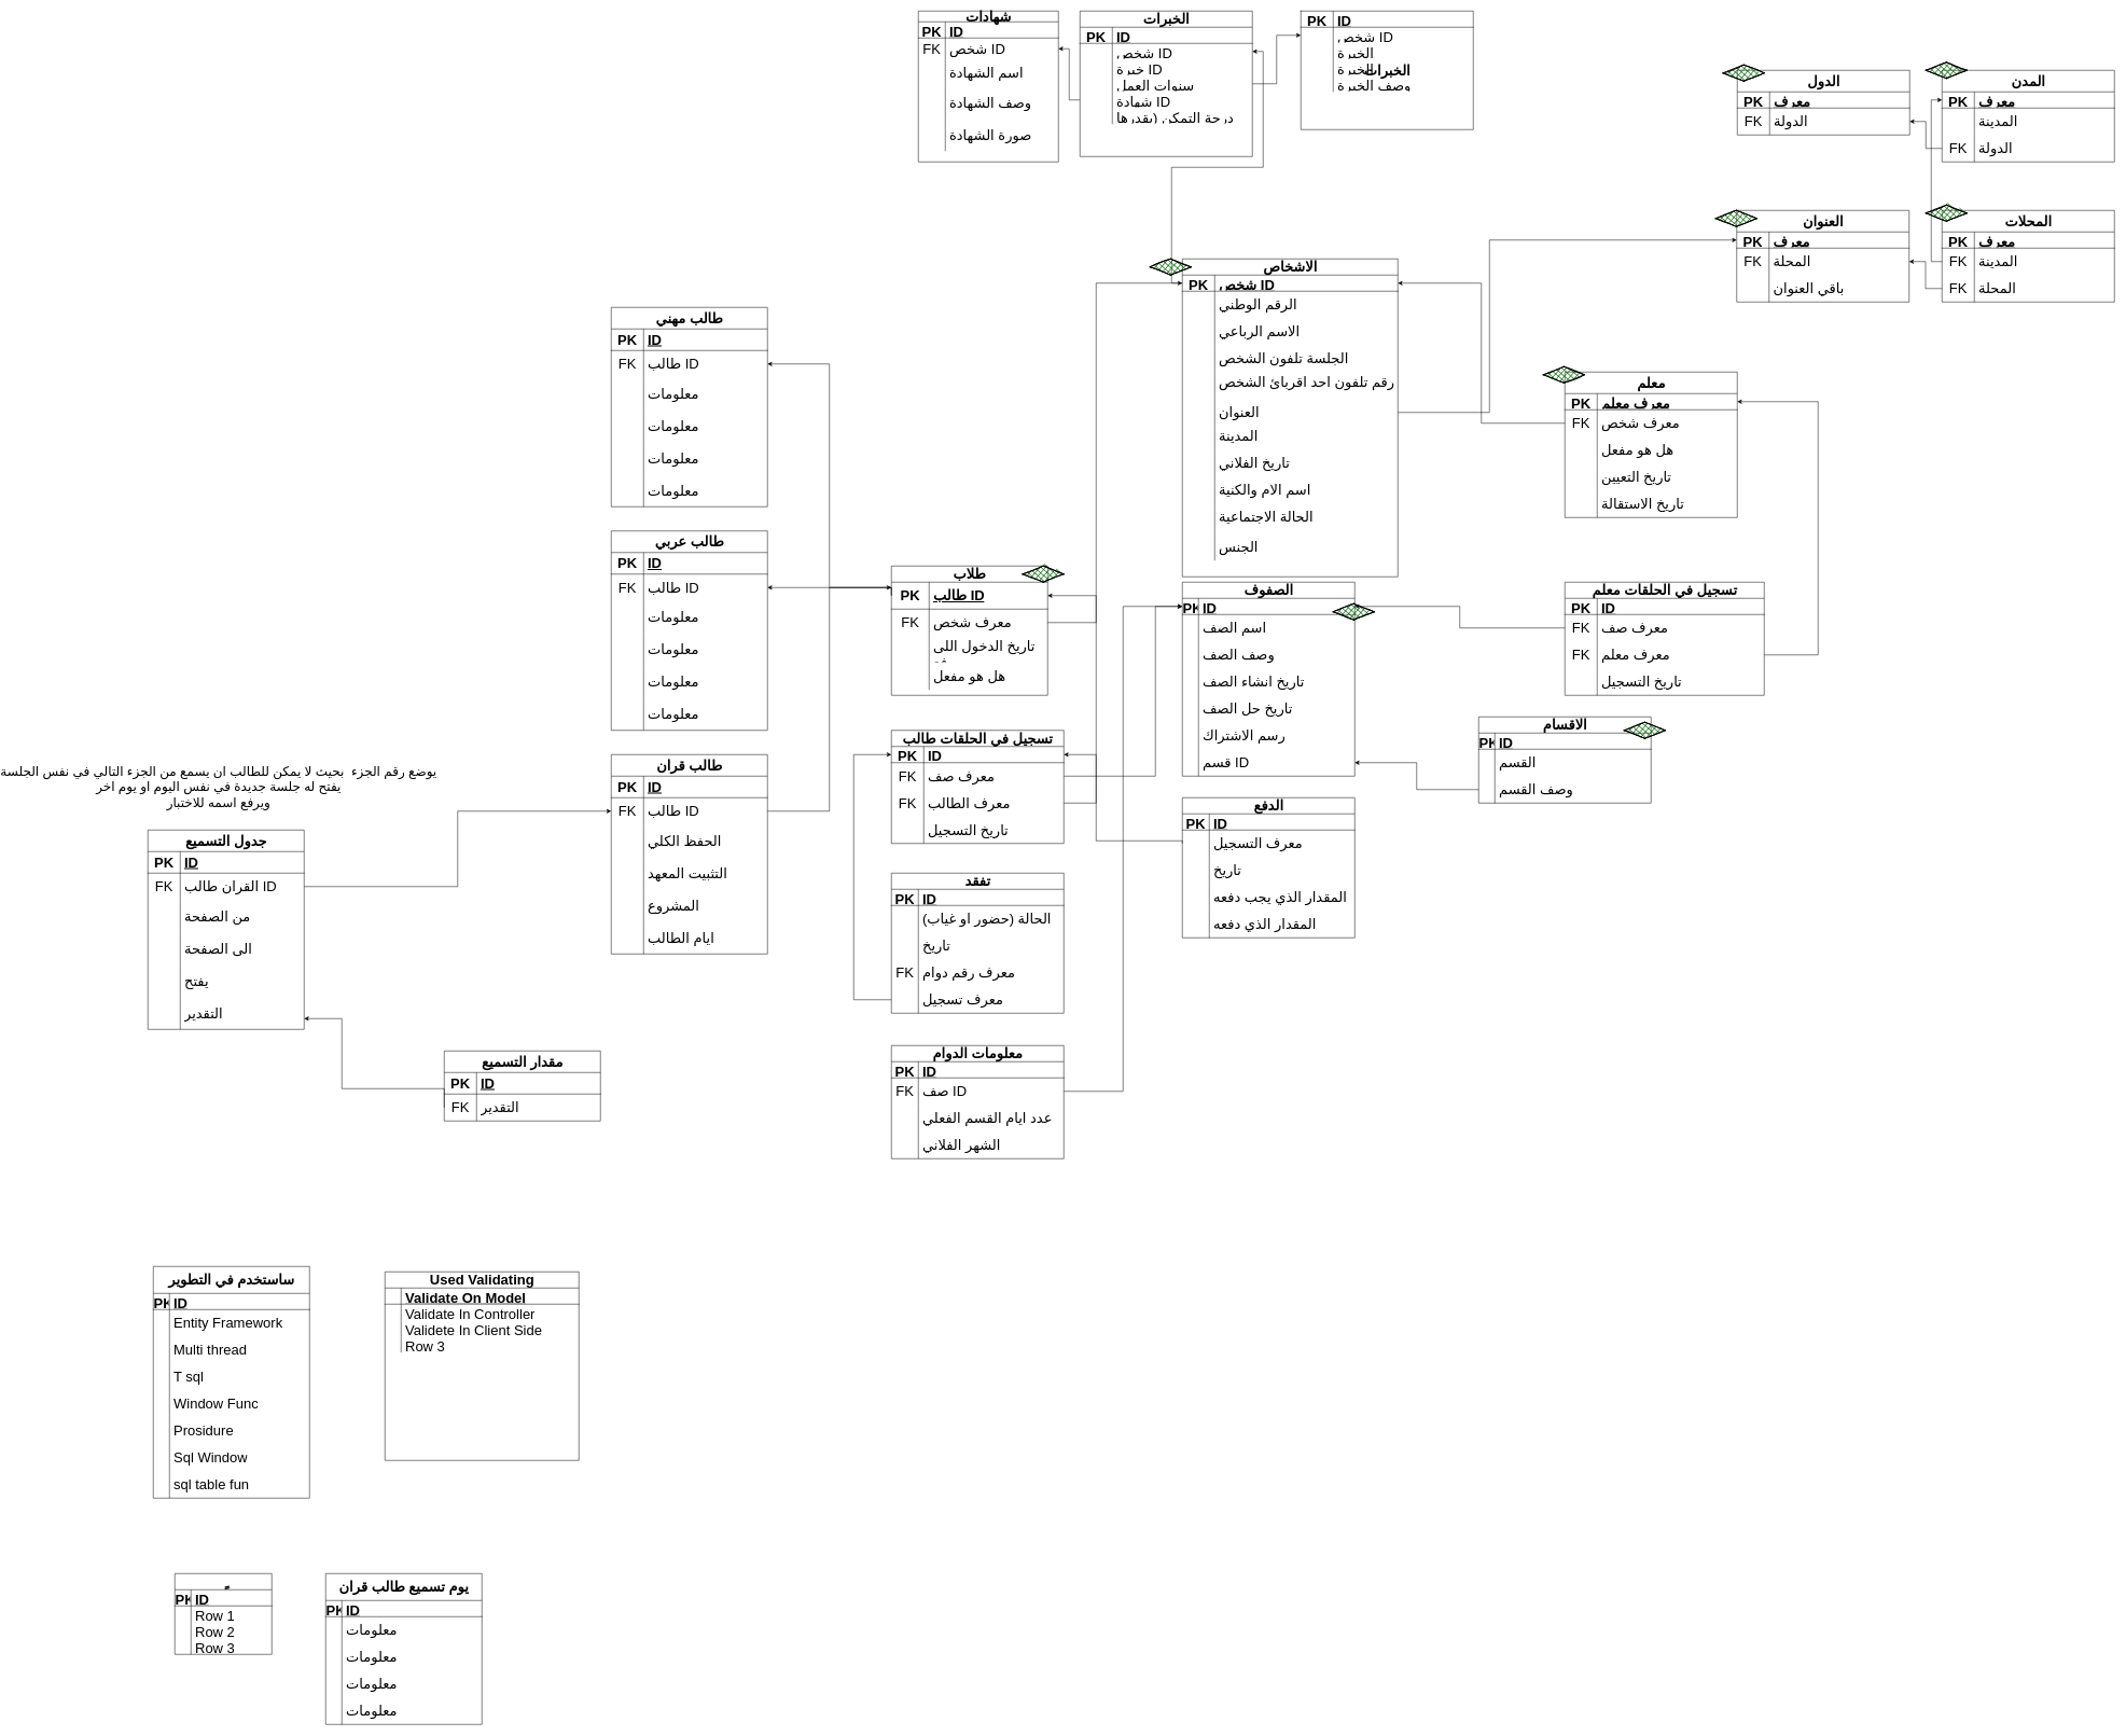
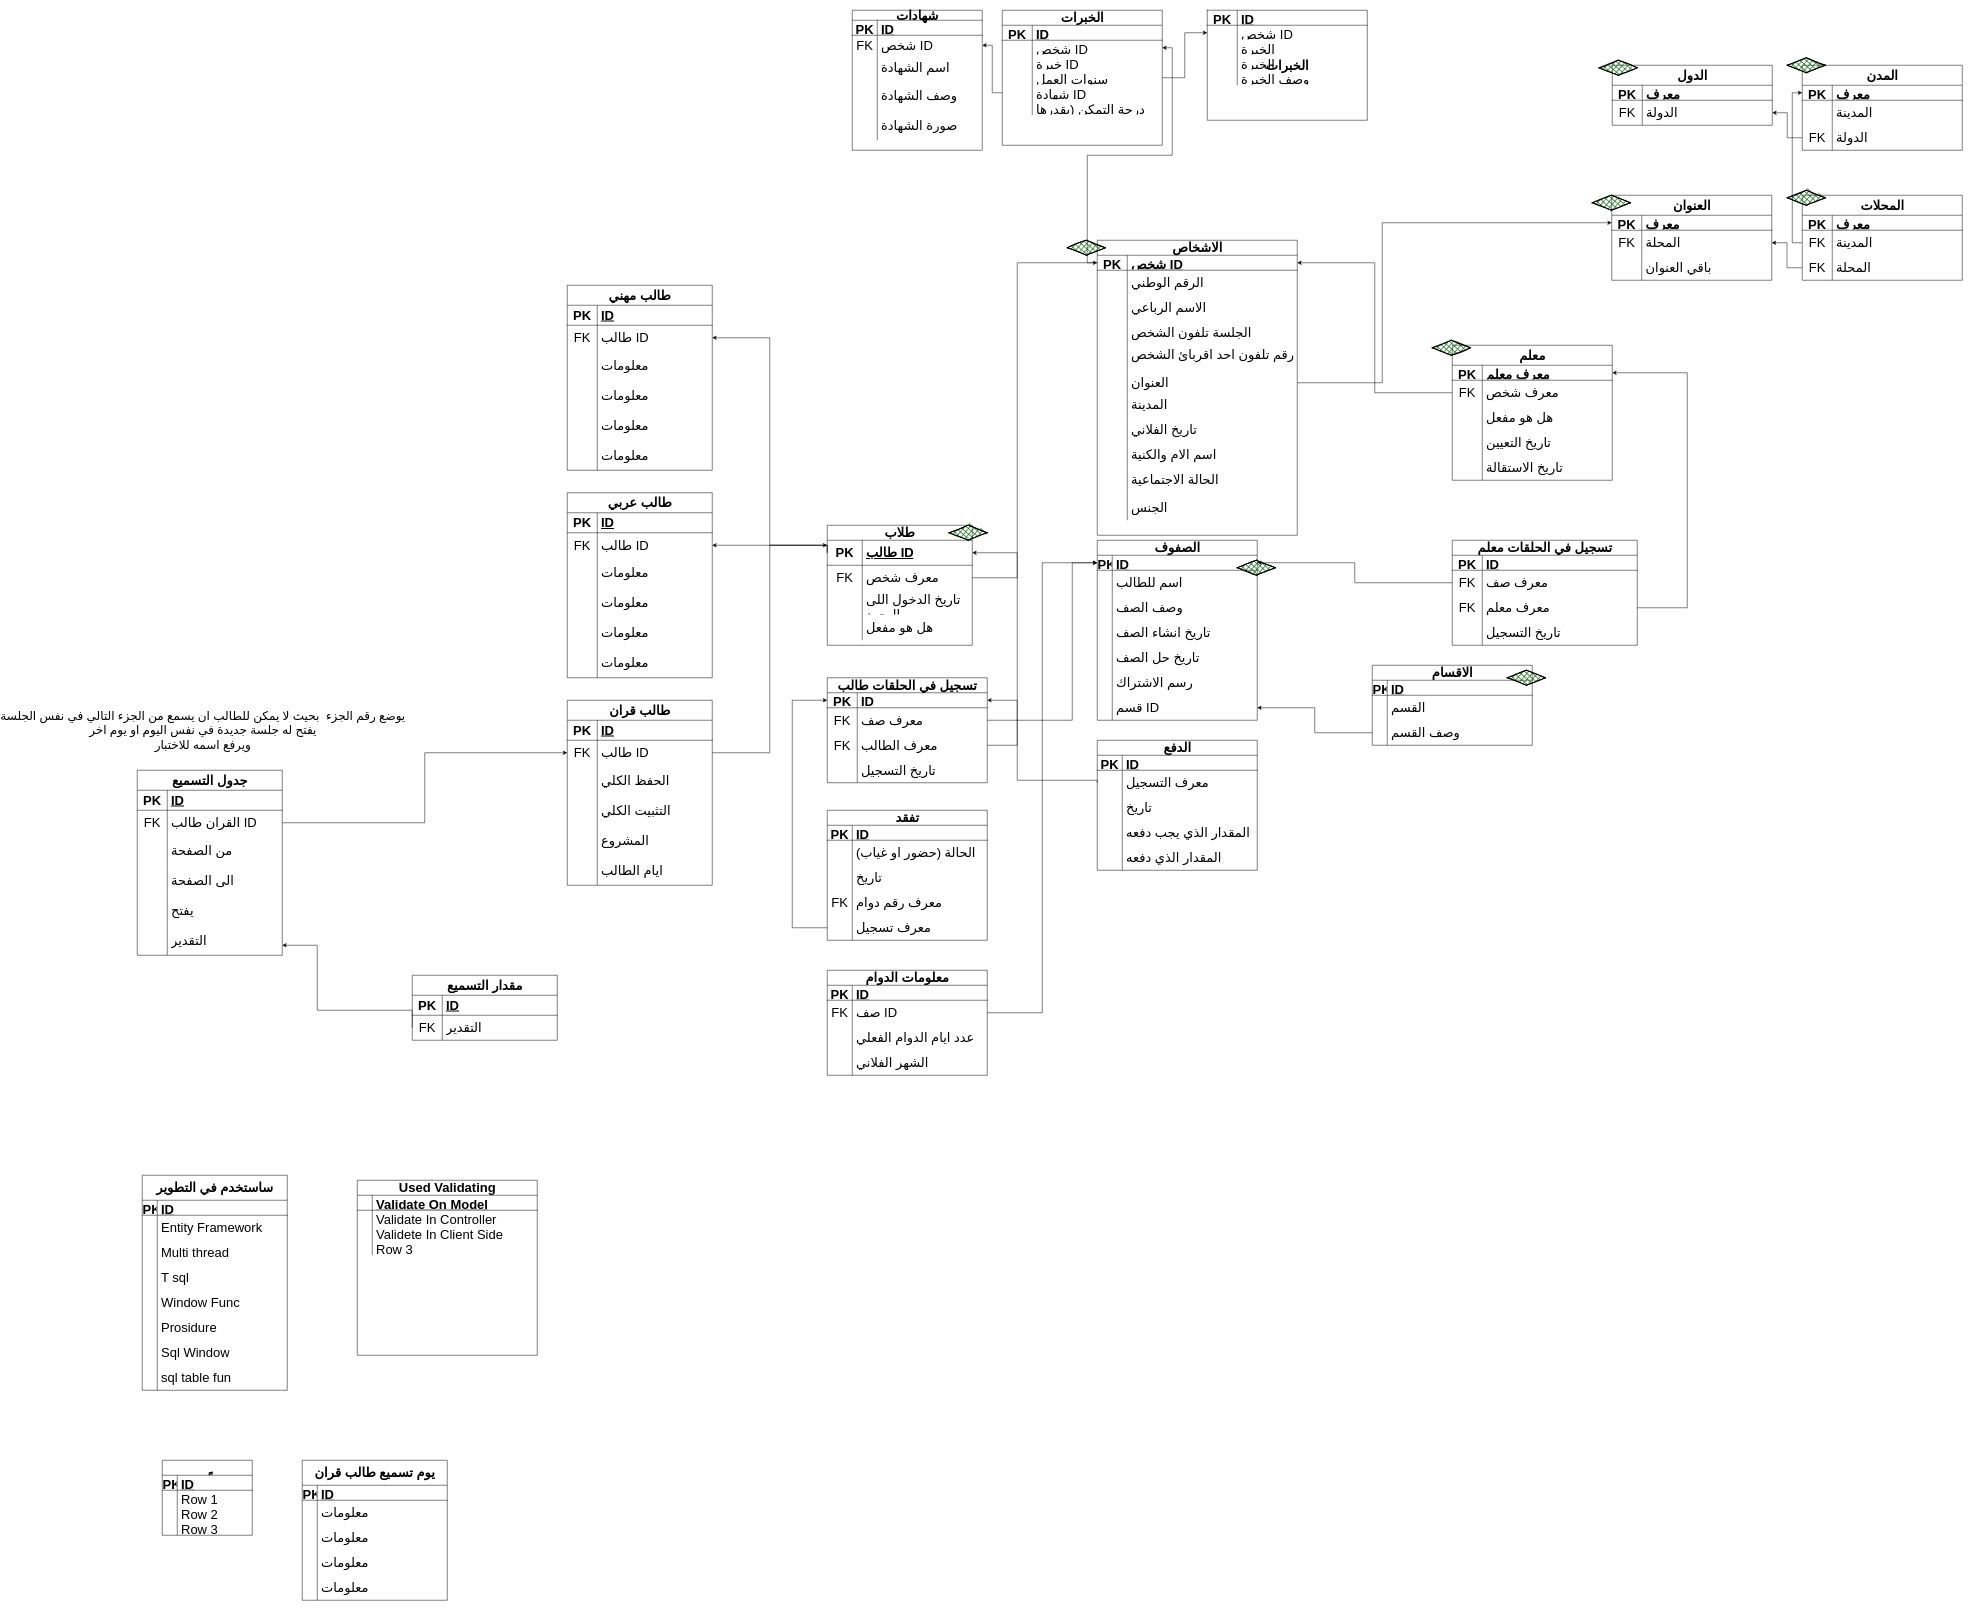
- <mxCell id="88" value="اسم الصف" style="shape=partialRectangle;connectable=0;fillColor=none;top=0;left=0;bottom=0;right=0;align=left;spacingLeft=6;overflow=hidden;whiteSpace=wrap;html=1;fontSize=26;" parent="86" vertex="1"><mxGeometry x="30" width="290" height="50" as="geometry"><mxRectangle width="290" height="50" as="alternateBounds" /></mxGeometry></mxCell>
+ <mxCell id="88" value="اسم للطالب" style="shape=partialRectangle;connectable=0;fillColor=none;top=0;left=0;bottom=0;right=0;align=left;spacingLeft=6;overflow=hidden;whiteSpace=wrap;html=1;fontSize=26;" parent="86" vertex="1"><mxGeometry x="30" width="290" height="50" as="geometry"><mxRectangle width="290" height="50" as="alternateBounds" /></mxGeometry></mxCell>
- <mxCell id="46" value="تاريخ الدخول اللى ويرفع" style="shape=partialRectangle;connectable=0;fillColor=none;top=0;left=0;bottom=0;right=0;align=left;spacingLeft=6;overflow=hidden;whiteSpace=wrap;html=1;fontSize=26;" parent="44" vertex="1"><mxGeometry x="70" width="220" height="50" as="geometry"><mxRectangle width="220" height="50" as="alternateBounds" /></mxGeometry></mxCell>
+ <mxCell id="46" value="تاريخ الدخول اللى المعهد" style="shape=partialRectangle;connectable=0;fillColor=none;top=0;left=0;bottom=0;right=0;align=left;spacingLeft=6;overflow=hidden;whiteSpace=wrap;html=1;fontSize=26;" parent="44" vertex="1"><mxGeometry x="70" width="220" height="50" as="geometry"><mxRectangle width="220" height="50" as="alternateBounds" /></mxGeometry></mxCell>
- <mxCell id="75" value="التثبيت المعهد" style="shape=partialRectangle;connectable=0;fillColor=none;top=0;left=0;bottom=0;right=0;align=left;spacingLeft=6;overflow=hidden;whiteSpace=wrap;html=1;fontSize=26;" parent="73" vertex="1"><mxGeometry x="60" width="230" height="60" as="geometry"><mxRectangle width="230" height="60" as="alternateBounds" /></mxGeometry></mxCell>
+ <mxCell id="75" value="التثبيت الكلي" style="shape=partialRectangle;connectable=0;fillColor=none;top=0;left=0;bottom=0;right=0;align=left;spacingLeft=6;overflow=hidden;whiteSpace=wrap;html=1;fontSize=26;" parent="73" vertex="1"><mxGeometry x="60" width="230" height="60" as="geometry"><mxRectangle width="230" height="60" as="alternateBounds" /></mxGeometry></mxCell>
- <mxCell id="249" value="عدد ايام القسم الفعلي" style="shape=partialRectangle;connectable=0;fillColor=none;top=0;left=0;bottom=0;right=0;align=left;spacingLeft=6;overflow=hidden;whiteSpace=wrap;html=1;fontSize=26;" parent="247" vertex="1"><mxGeometry x="50" width="270" height="50" as="geometry"><mxRectangle width="270" height="50" as="alternateBounds" /></mxGeometry></mxCell>
+ <mxCell id="249" value="عدد ايام الدوام الفعلي" style="shape=partialRectangle;connectable=0;fillColor=none;top=0;left=0;bottom=0;right=0;align=left;spacingLeft=6;overflow=hidden;whiteSpace=wrap;html=1;fontSize=26;" parent="247" vertex="1"><mxGeometry x="50" width="270" height="50" as="geometry"><mxRectangle width="270" height="50" as="alternateBounds" /></mxGeometry></mxCell>
